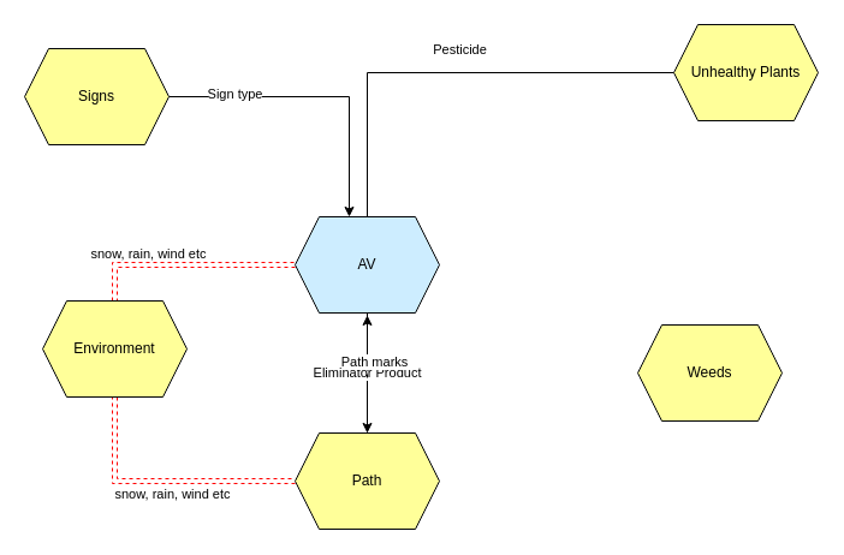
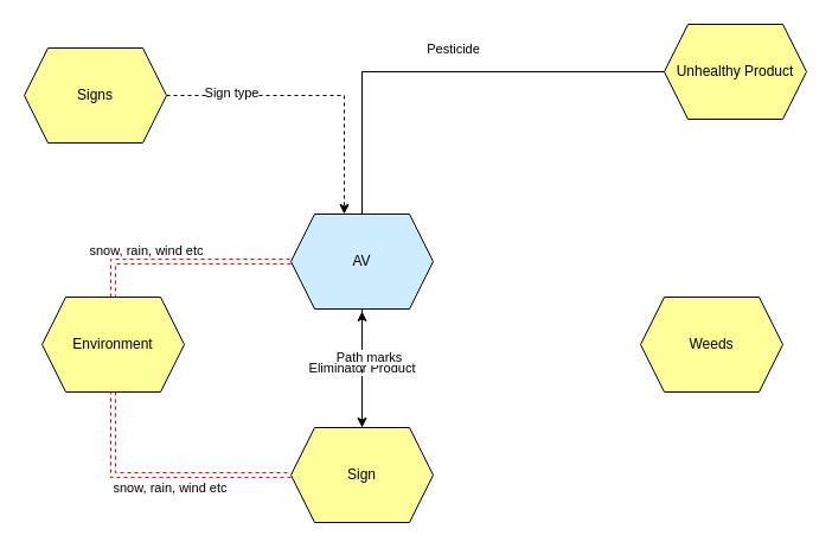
- <mxCell id="12" value="Unhealthy Plants" style="shape=hexagon;perimeter=hexagonPerimeter2;whiteSpace=wrap;html=1;fixedSize=1;fillColor=#ffff99;strokeColor=#040608;" vertex="1" parent="1"><mxGeometry x="560" y="20" width="120" height="80" as="geometry" /></mxCell>
+ <mxCell id="12" value="Unhealthy Product" style="shape=hexagon;perimeter=hexagonPerimeter2;whiteSpace=wrap;html=1;fixedSize=1;fillColor=#ffff99;strokeColor=#040608;" vertex="1" parent="1"><mxGeometry x="560" y="20" width="120" height="80" as="geometry" /></mxCell>
- <mxCell id="6" style="edgeStyle=orthogonalEdgeStyle;rounded=0;orthogonalLoop=1;jettySize=auto;html=1;entryX=0.375;entryY=0;entryDx=0;entryDy=0;dashed=0;" edge="1" parent="1" source="8" target="5"><mxGeometry relative="1" as="geometry" /></mxCell>
+ <mxCell id="6" style="edgeStyle=orthogonalEdgeStyle;rounded=0;orthogonalLoop=1;jettySize=auto;html=1;entryX=0.375;entryY=0;entryDx=0;entryDy=0;dashed=1;" edge="1" parent="1" source="8" target="5"><mxGeometry relative="1" as="geometry" /></mxCell>
- <mxCell id="13" value="Weeds" style="shape=hexagon;perimeter=hexagonPerimeter2;whiteSpace=wrap;html=1;fixedSize=1;fillColor=#ffff99;strokeColor=#040608;" vertex="1" parent="1"><mxGeometry x="530" y="270" width="120" height="80" as="geometry" /></mxCell>
+ <mxCell id="13" value="Weeds" style="shape=hexagon;perimeter=hexagonPerimeter2;whiteSpace=wrap;html=1;fixedSize=1;fillColor=#ffff99;strokeColor=#040608;" vertex="1" parent="1"><mxGeometry x="540" y="250" width="120" height="80" as="geometry" /></mxCell>
- <mxCell id="11" value="Path" style="shape=hexagon;perimeter=hexagonPerimeter2;whiteSpace=wrap;html=1;fixedSize=1;fillColor=#ffff99;strokeColor=#040608;" vertex="1" parent="1"><mxGeometry x="245" y="360" width="120" height="80" as="geometry" /></mxCell>
+ <mxCell id="11" value="Sign" style="shape=hexagon;perimeter=hexagonPerimeter2;whiteSpace=wrap;html=1;fixedSize=1;fillColor=#ffff99;strokeColor=#040608;" vertex="1" parent="1"><mxGeometry x="245" y="360" width="120" height="80" as="geometry" /></mxCell>
